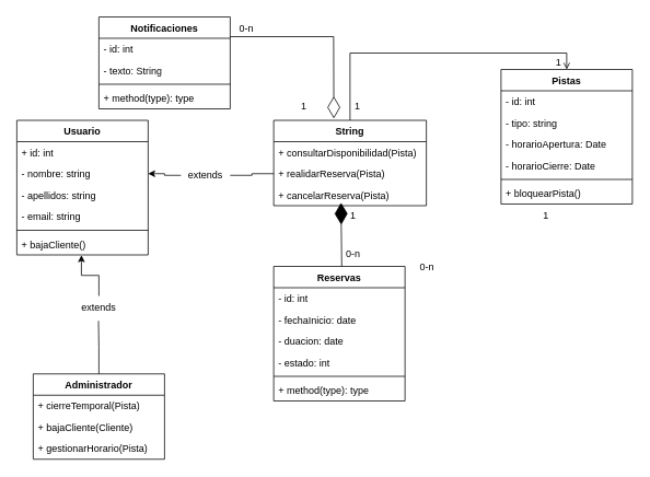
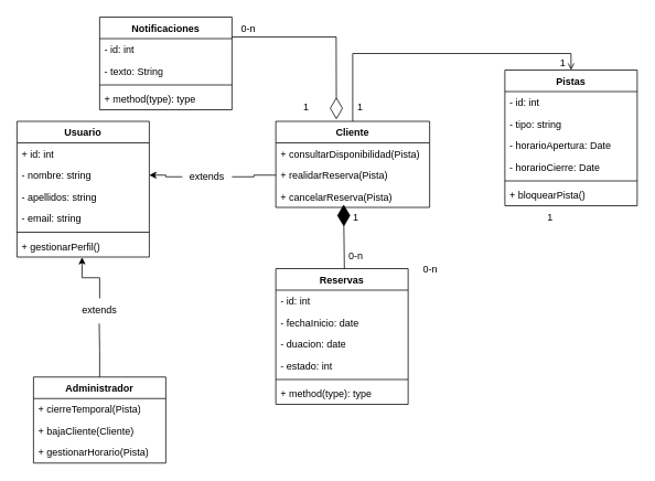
- <mxCell id="14" value="String" style="swimlane;fontStyle=1;align=center;verticalAlign=top;childLayout=stackLayout;horizontal=1;startSize=26;horizontalStack=0;resizeParent=1;resizeParentMax=0;resizeLast=0;collapsible=1;marginBottom=0;whiteSpace=wrap;html=1;" vertex="1" parent="1"><mxGeometry x="333" y="146" width="186" height="104" as="geometry" /></mxCell>
+ <mxCell id="14" value="Cliente" style="swimlane;fontStyle=1;align=center;verticalAlign=top;childLayout=stackLayout;horizontal=1;startSize=26;horizontalStack=0;resizeParent=1;resizeParentMax=0;resizeLast=0;collapsible=1;marginBottom=0;whiteSpace=wrap;html=1;" vertex="1" parent="1"><mxGeometry x="333" y="146" width="186" height="104" as="geometry" /></mxCell>
- <mxCell id="8" value="+ bajaCliente()" style="text;strokeColor=none;fillColor=none;align=left;verticalAlign=top;spacingLeft=4;spacingRight=4;overflow=hidden;rotatable=0;points=[[0,0.5],[1,0.5]];portConstraint=eastwest;whiteSpace=wrap;html=1;" vertex="1" parent="2"><mxGeometry y="138" width="160" height="26" as="geometry" /></mxCell>
+ <mxCell id="8" value="+ gestionarPerfil()" style="text;strokeColor=none;fillColor=none;align=left;verticalAlign=top;spacingLeft=4;spacingRight=4;overflow=hidden;rotatable=0;points=[[0,0.5],[1,0.5]];portConstraint=eastwest;whiteSpace=wrap;html=1;" vertex="1" parent="2"><mxGeometry y="138" width="160" height="26" as="geometry" /></mxCell>
